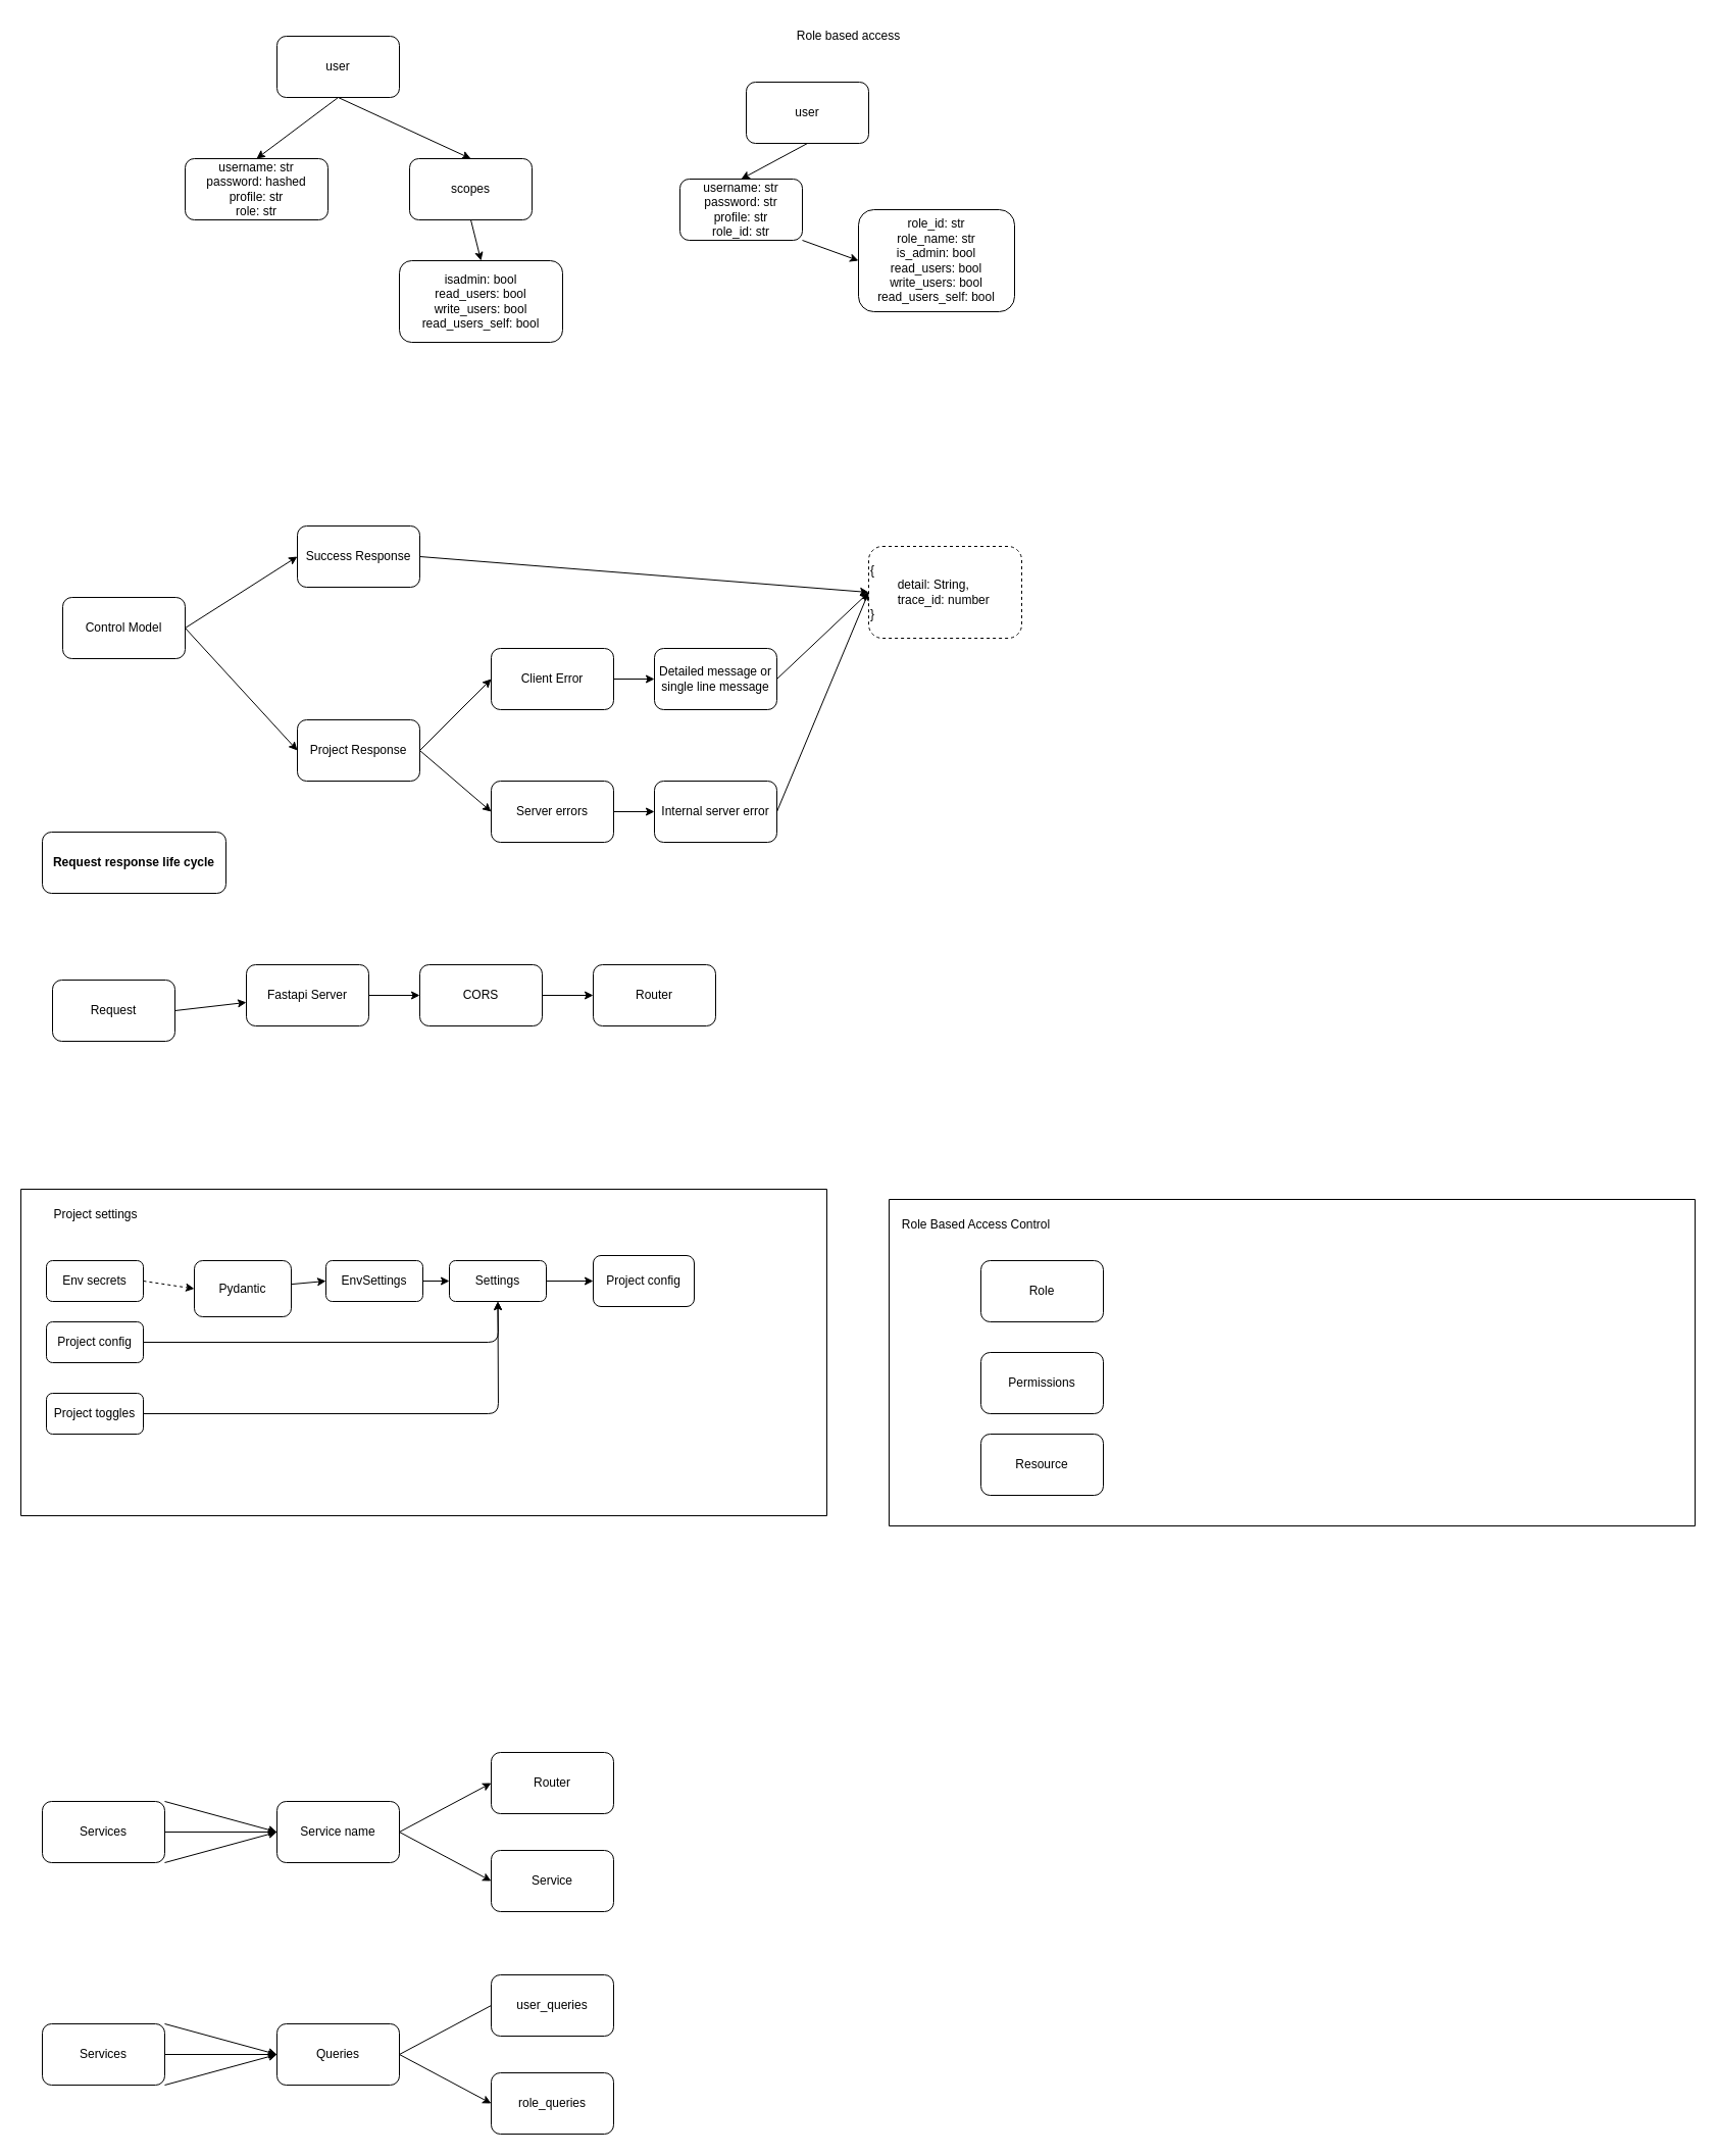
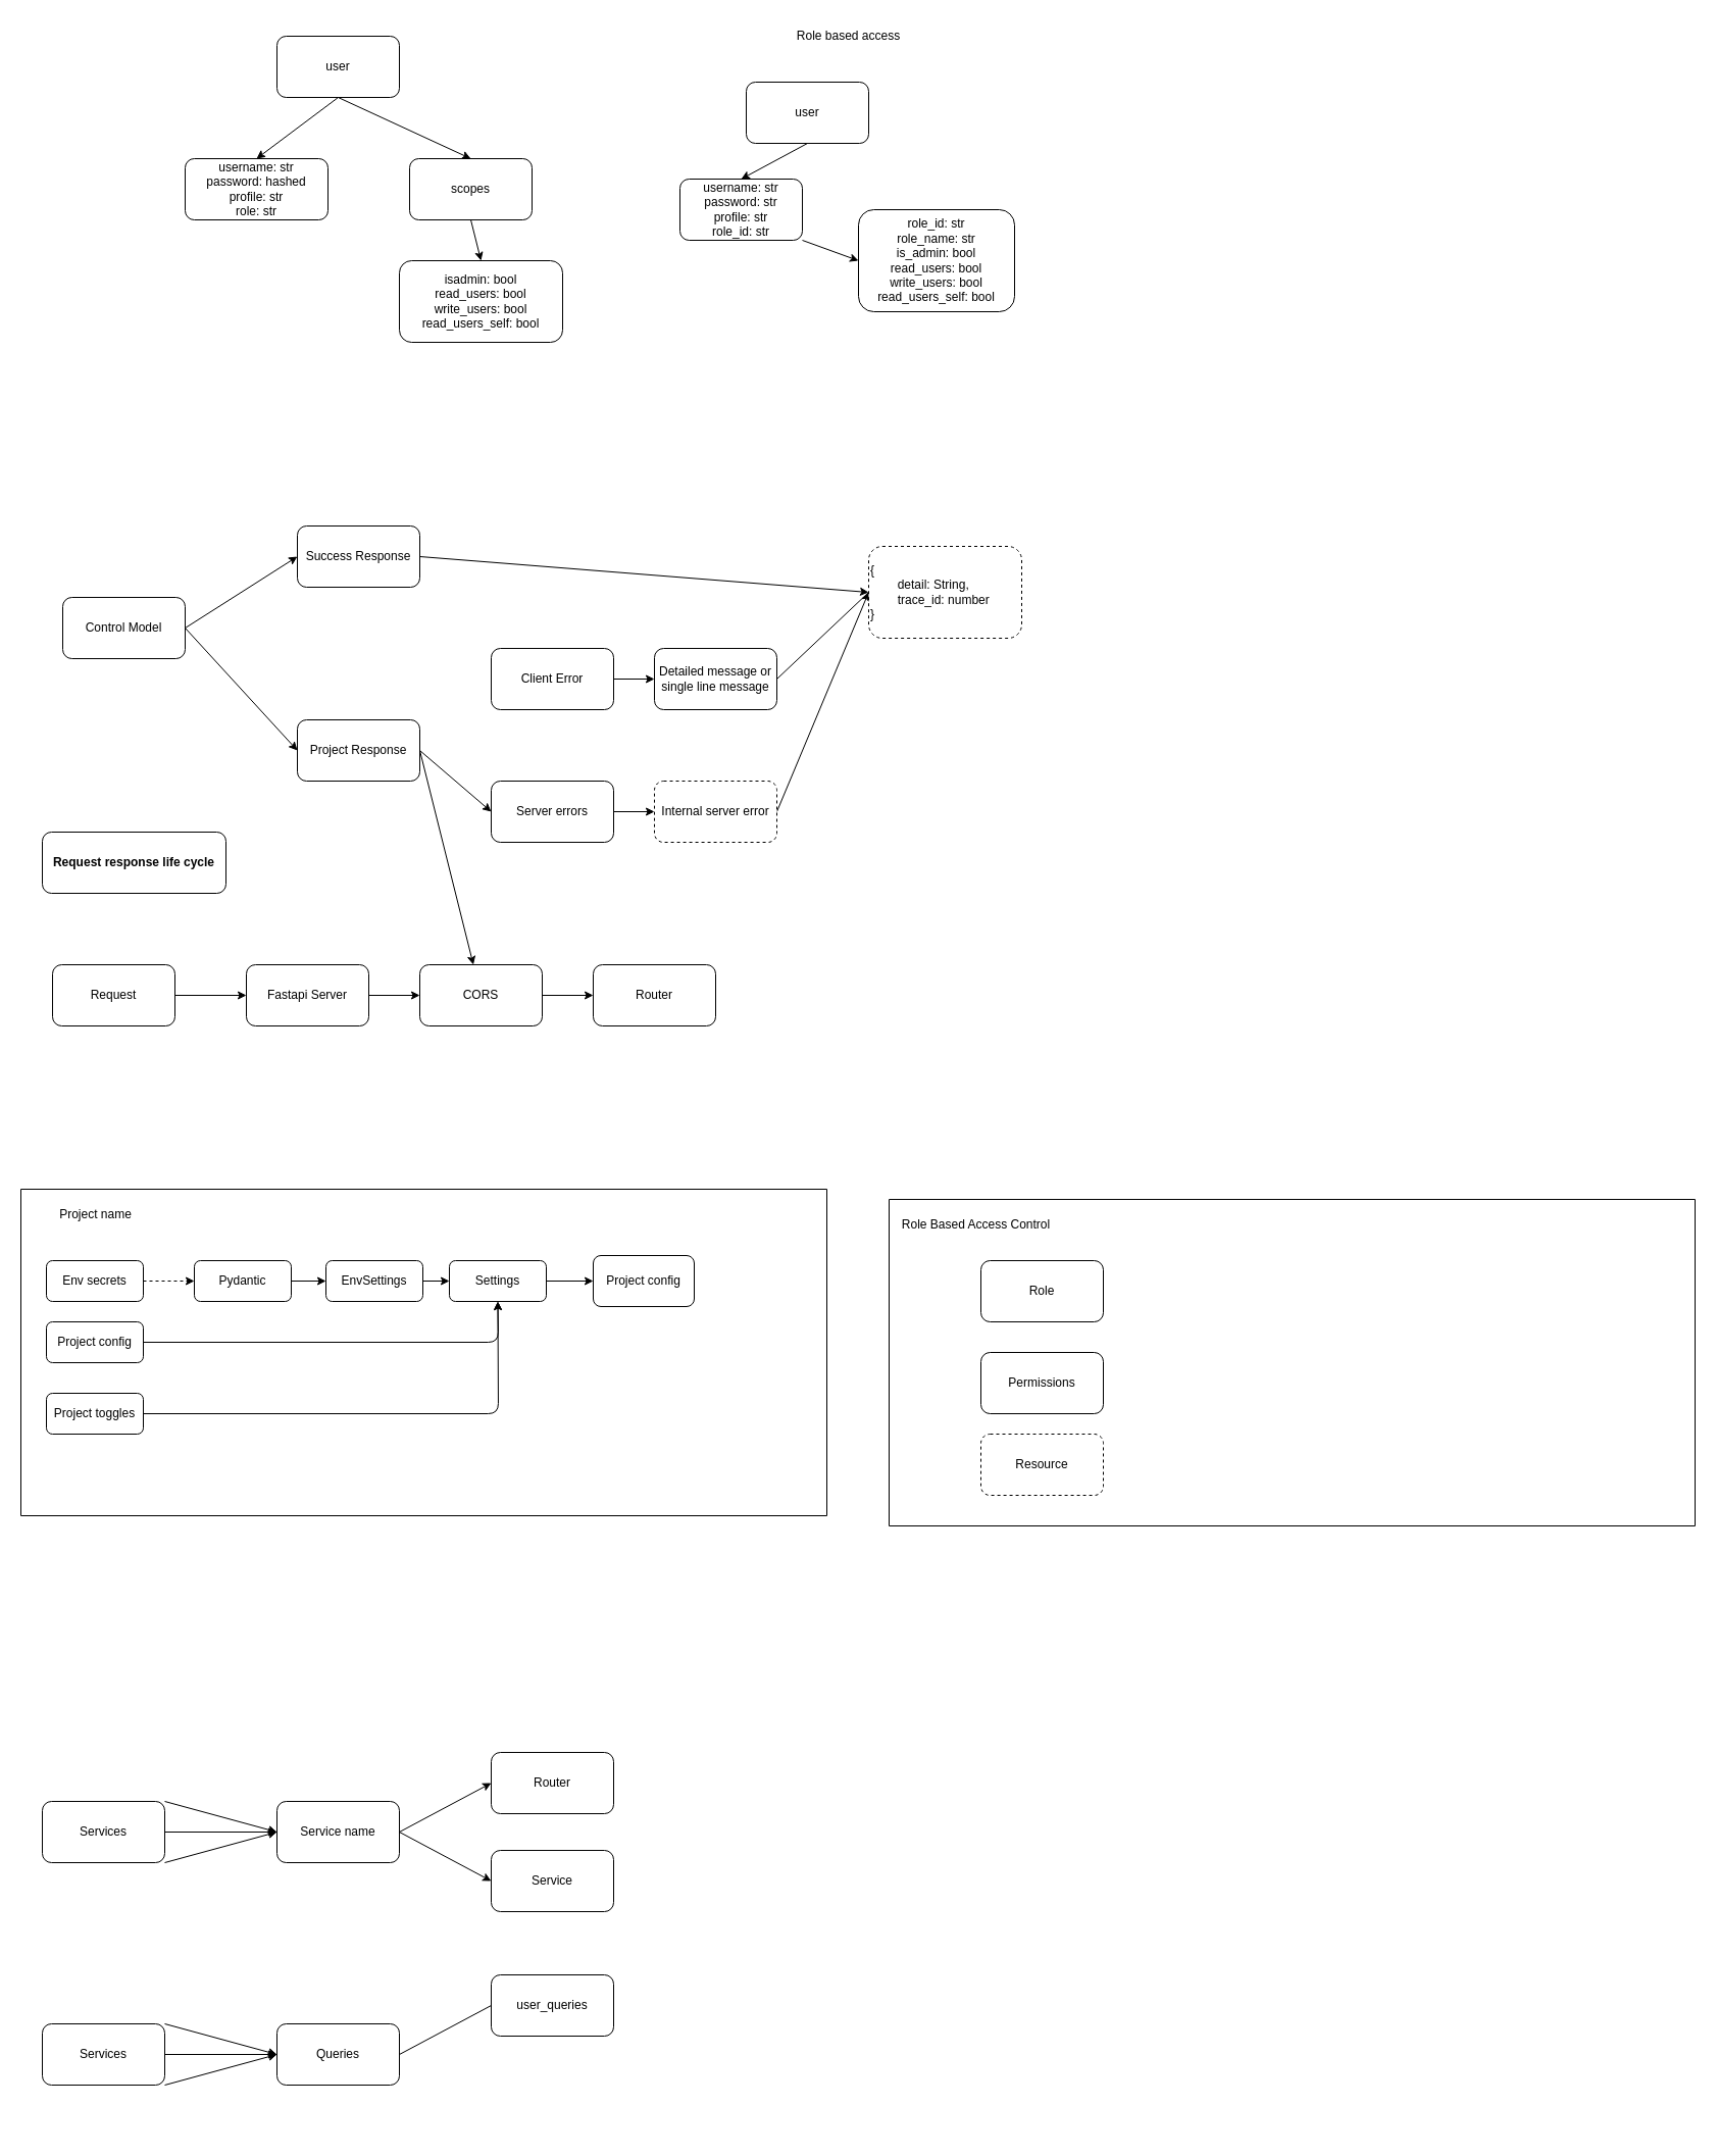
- <mxCell id="27" style="edgeStyle=none;html=1;exitX=1;exitY=0.5;exitDx=0;exitDy=0;entryX=0;entryY=0.5;entryDx=0;entryDy=0;" parent="1" source="28" target="31" edge="1"><mxGeometry relative="1" as="geometry" /></mxCell>
+ <mxCell id="27" style="edgeStyle=none;html=1;exitX=1;exitY=0.5;exitDx=0;exitDy=0;entryX=0;entryY=0.5;entryDx=0;entryDy=0;endArrow=none;" parent="1" source="28" target="31" edge="1"><mxGeometry relative="1" as="geometry" /></mxCell>
- <mxCell id="20" style="edgeStyle=none;html=1;exitX=1;exitY=0.5;exitDx=0;exitDy=0;entryX=0;entryY=0.5;entryDx=0;entryDy=0;" parent="1" source="22" target="24" edge="1"><mxGeometry relative="1" as="geometry" /></mxCell>
+ <mxCell id="20" style="edgeStyle=none;html=1;exitX=1;exitY=0.5;exitDx=0;exitDy=0;" parent="1" source="22" target="38" edge="1"><mxGeometry relative="1" as="geometry" /></mxCell>
- <mxCell id="30" value="Internal server error" style="rounded=1;whiteSpace=wrap;html=1;" parent="1" vertex="1"><mxGeometry x="641" y="765" width="120" height="60" as="geometry" /></mxCell>
+ <mxCell id="30" value="Internal server error" style="rounded=1;whiteSpace=wrap;html=1;dashed=1;" parent="1" vertex="1"><mxGeometry x="641" y="765" width="120" height="60" as="geometry" /></mxCell>
- <mxCell id="34" value="Request" style="rounded=1;whiteSpace=wrap;html=1;" parent="1" vertex="1"><mxGeometry x="51" y="960" width="120" height="60" as="geometry" /></mxCell>
+ <mxCell id="34" value="Request" style="rounded=1;whiteSpace=wrap;html=1;" parent="1" vertex="1"><mxGeometry x="51" y="945" width="120" height="60" as="geometry" /></mxCell>
- <mxCell id="47" value="Project settings" style="text;html=1;align=center;verticalAlign=middle;resizable=0;points=[];autosize=1;strokeColor=none;fillColor=none;" parent="40" vertex="1"><mxGeometry x="17.5" y="10" width="110" height="30" as="geometry" /></mxCell>
+ <mxCell id="47" value="Project name" style="text;html=1;align=center;verticalAlign=middle;resizable=0;points=[];autosize=1;strokeColor=none;fillColor=none;" parent="40" vertex="1"><mxGeometry x="17.5" y="10" width="110" height="30" as="geometry" /></mxCell>
- <mxCell id="49" value="Pydantic" style="rounded=1;whiteSpace=wrap;html=1;" parent="40" vertex="1"><mxGeometry x="170" y="70" width="95" height="55" as="geometry" /></mxCell>
+ <mxCell id="49" value="Pydantic" style="rounded=1;whiteSpace=wrap;html=1;" parent="40" vertex="1"><mxGeometry x="170" y="70" width="95" height="40" as="geometry" /></mxCell>
- <mxCell id="76" value="Resource" style="rounded=1;whiteSpace=wrap;html=1;" vertex="1" parent="73"><mxGeometry x="90" y="230" width="120" height="60" as="geometry" /></mxCell>
+ <mxCell id="76" value="Resource" style="rounded=1;whiteSpace=wrap;html=1;dashed=1;" vertex="1" parent="73"><mxGeometry x="90" y="230" width="120" height="60" as="geometry" /></mxCell>
- <mxCell id="65" style="edgeStyle=none;html=1;exitX=1;exitY=0.5;exitDx=0;exitDy=0;entryX=0;entryY=0.5;entryDx=0;entryDy=0;" parent="1" source="66" target="68" edge="1"><mxGeometry relative="1" as="geometry" /></mxCell>
- <mxCell id="68" value="role_queries" style="rounded=1;whiteSpace=wrap;html=1;" parent="1" vertex="1"><mxGeometry x="481" y="2031" width="120" height="60" as="geometry" /></mxCell>
